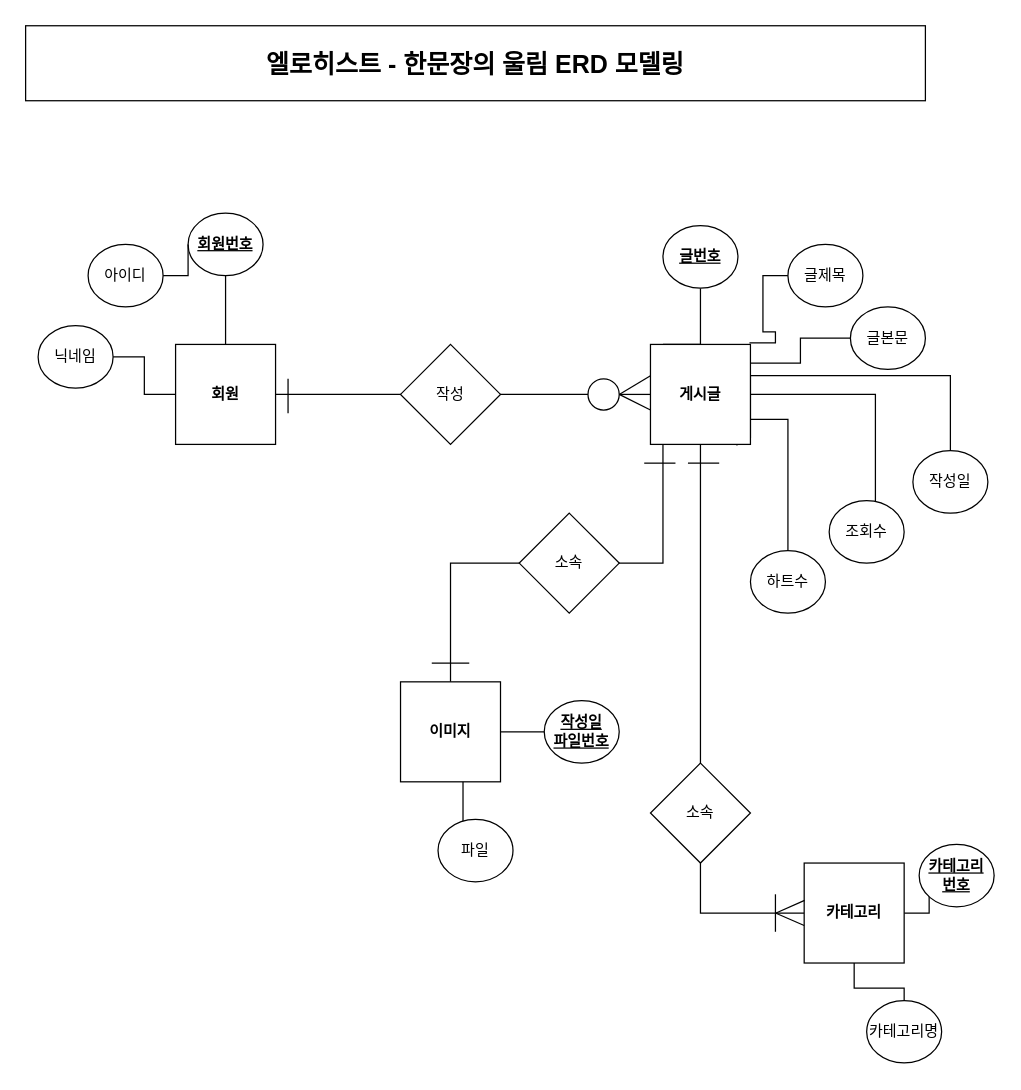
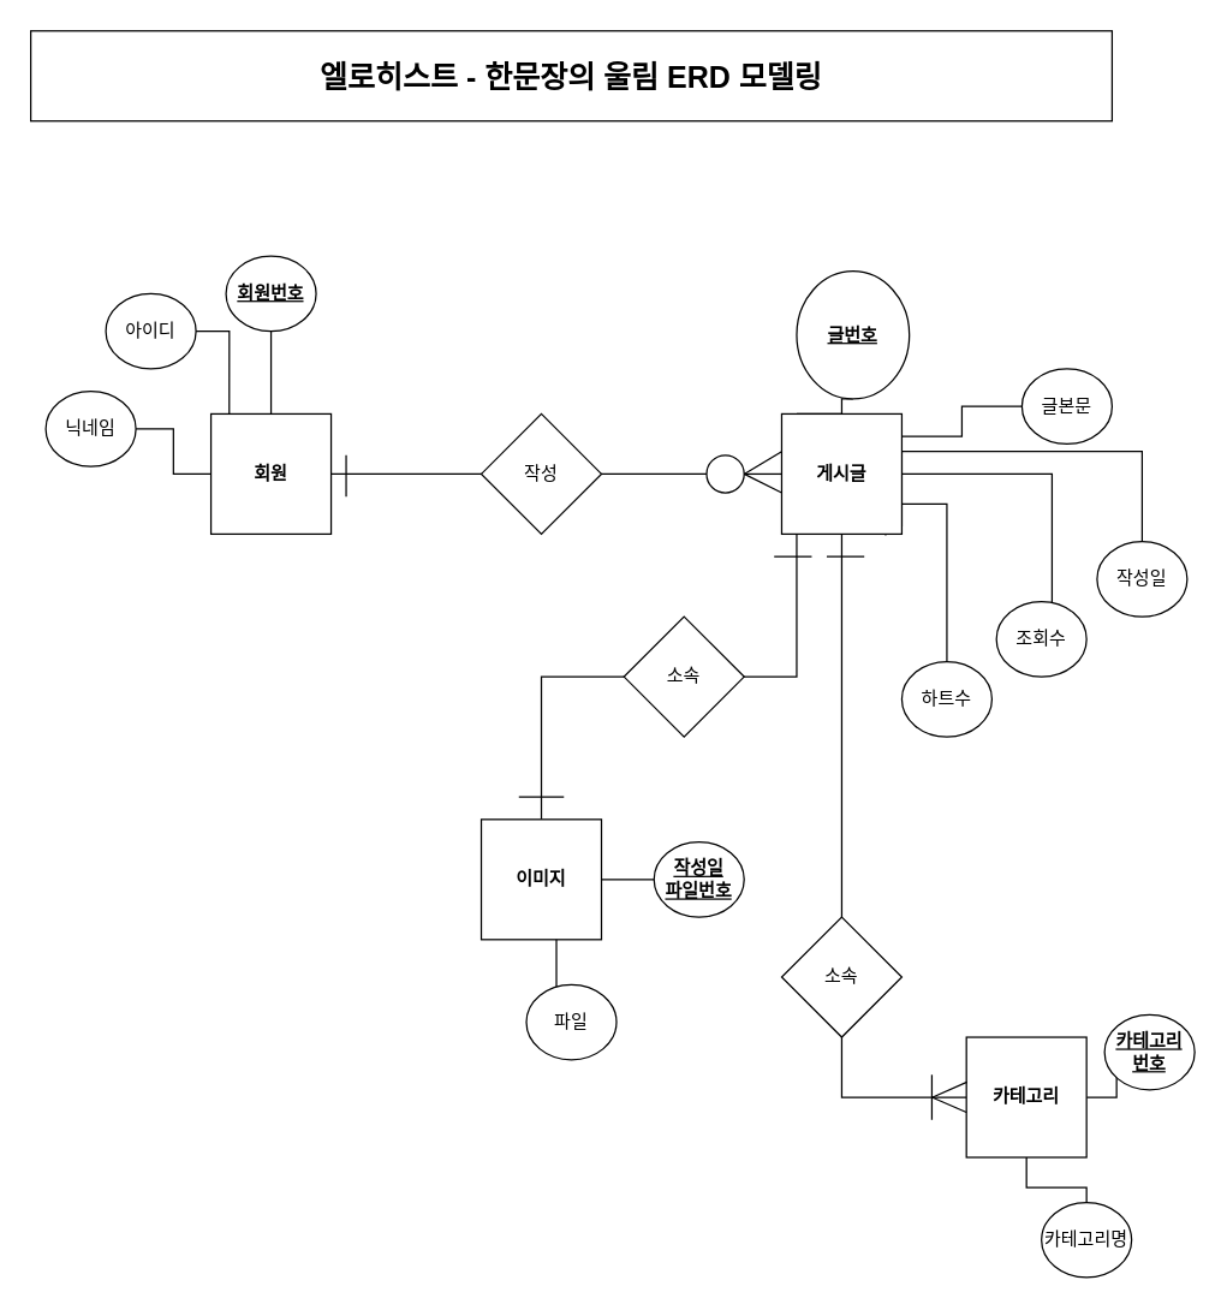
- <mxCell id="45" value="&lt;b&gt;&lt;u&gt;글번호&lt;/u&gt;&lt;/b&gt;" style="ellipse;whiteSpace=wrap;html=1;" parent="1" vertex="1"><mxGeometry x="530" y="180" width="60" height="50" as="geometry" /></mxCell>
+ <mxCell id="45" value="&lt;b&gt;&lt;u&gt;글번호&lt;/u&gt;&lt;/b&gt;" style="ellipse;whiteSpace=wrap;html=1;" parent="1" vertex="1"><mxGeometry x="530" y="180" width="75" height="85" as="geometry" /></mxCell>
- <mxCell id="6" style="edgeStyle=orthogonalEdgeStyle;rounded=0;orthogonalLoop=1;jettySize=auto;html=1;endArrow=none;endFill=0;" parent="1" source="7" target="5" edge="1"><mxGeometry relative="1" as="geometry" /></mxCell>
+ <mxCell id="6" style="edgeStyle=orthogonalEdgeStyle;rounded=0;orthogonalLoop=1;jettySize=auto;html=1;entryX=0.152;entryY=-0.002;entryDx=0;entryDy=0;entryPerimeter=0;endArrow=none;endFill=0;" parent="1" source="7" target="3" edge="1"><mxGeometry relative="1" as="geometry" /></mxCell>
- <mxCell id="20" value="글제목" style="ellipse;whiteSpace=wrap;html=1;" parent="1" vertex="1"><mxGeometry x="630" y="195" width="60" height="50" as="geometry" /></mxCell>
- <mxCell id="19" value="" style="edgeStyle=orthogonalEdgeStyle;rounded=0;orthogonalLoop=1;jettySize=auto;html=1;endArrow=none;endFill=0;entryX=0.99;entryY=-0.015;entryDx=0;entryDy=0;entryPerimeter=0;" parent="1" source="20" target="41" edge="1"><mxGeometry relative="1" as="geometry"><mxPoint x="660" y="325" as="targetPoint" /></mxGeometry></mxCell>
